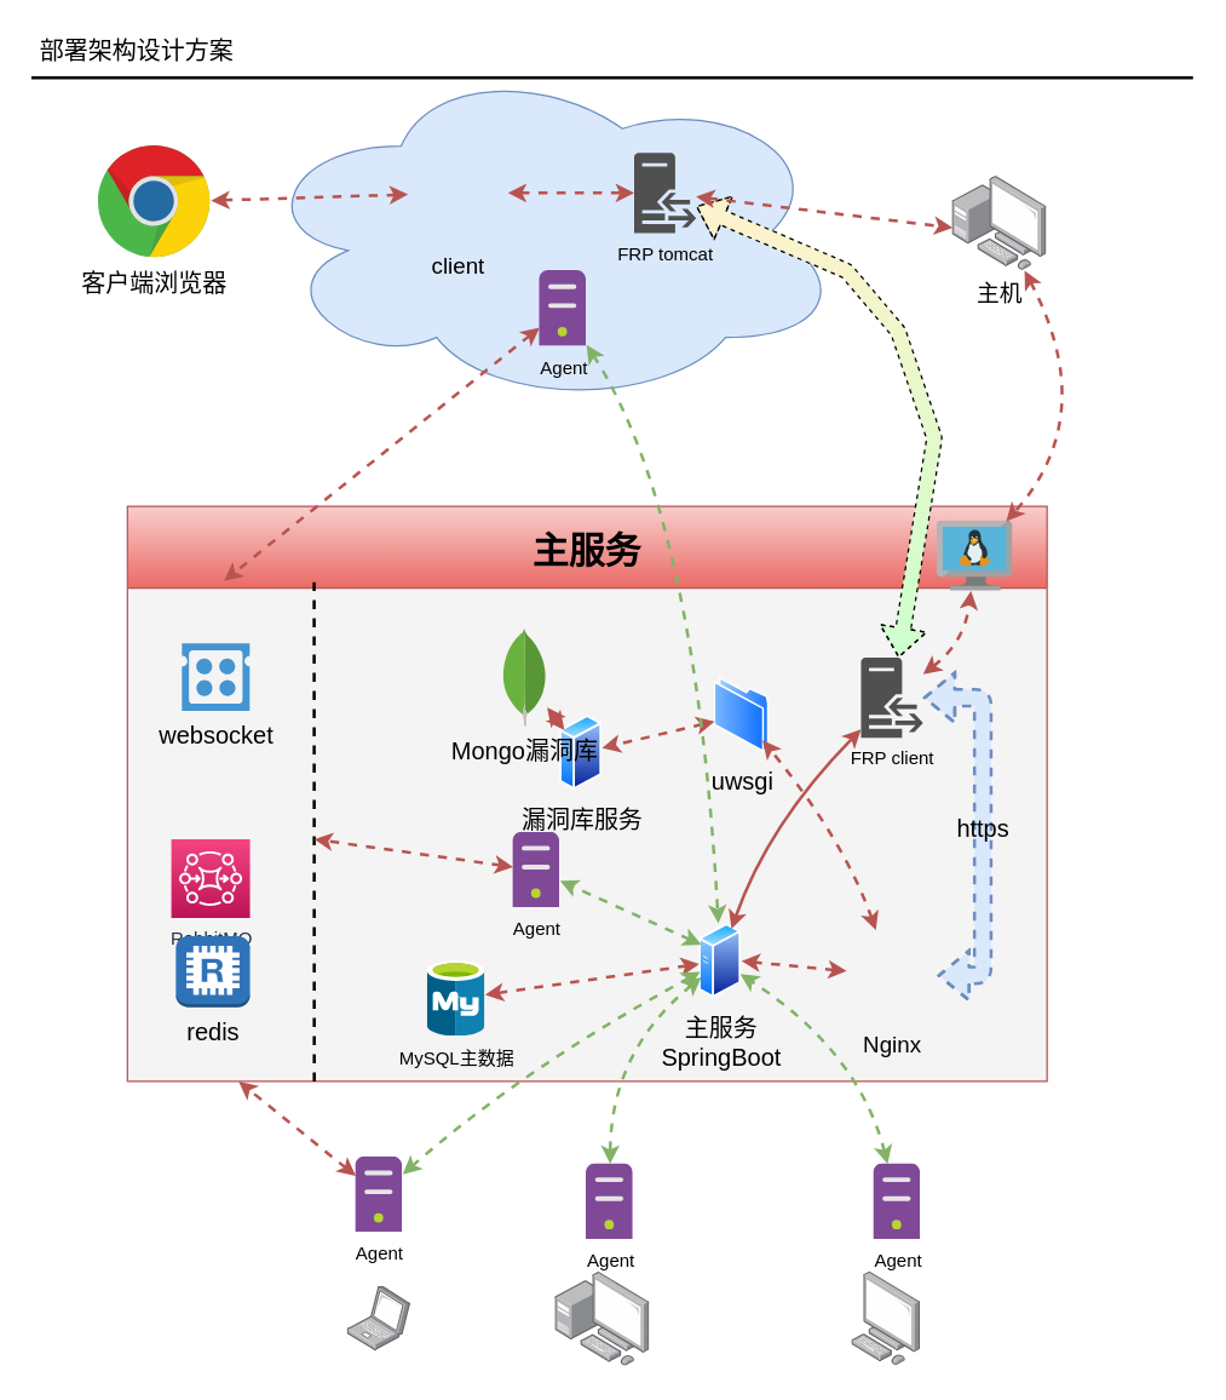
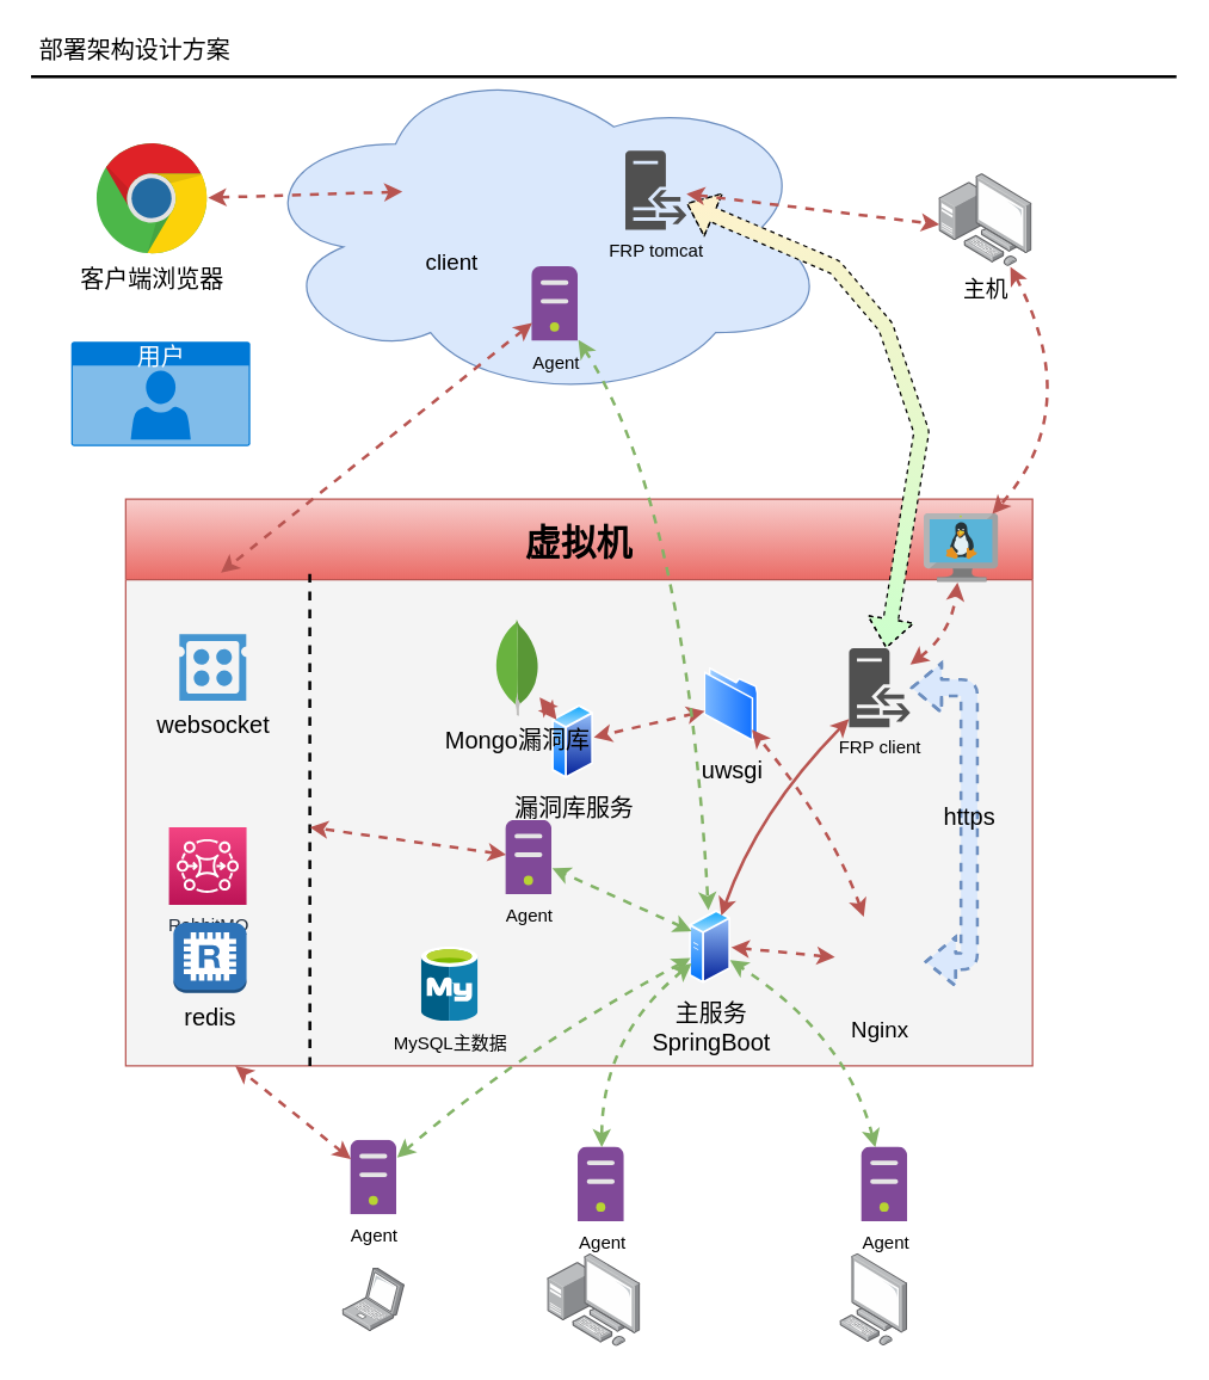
- <mxCell id="36" value="" style="endArrow=classic;startArrow=classic;html=1;dashed=1;fontSize=16;strokeWidth=2;fillColor=#f8cecc;strokeColor=#b85450;" parent="1" source="6" target="5" edge="1"><mxGeometry width="50" height="50" relative="1" as="geometry"><mxPoint x="148.8" y="142.044" as="sourcePoint" /><mxPoint x="279" y="138.02" as="targetPoint" /></mxGeometry></mxCell>
+ <mxCell id="30" value="用户" style="html=1;strokeColor=none;fillColor=#0079D6;labelPosition=center;verticalLabelPosition=middle;verticalAlign=top;align=center;fontSize=16;outlineConnect=0;spacingTop=-6;fontColor=#FFFFFF;shape=mxgraph.sitemap.user;" parent="1" vertex="1"><mxGeometry x="47" y="228.5" width="120" height="70" as="geometry" /></mxCell>
- <mxCell id="8" value="主服务" style="swimlane;fontSize=24;align=center;swimlaneFillColor=#f4f4f4;fillColor=#f8cecc;collapsible=0;startSize=54;strokeColor=#b85450;gradientColor=#ea6b66;fontFamily=仿宋;fontStyle=1" parent="1" vertex="1"><mxGeometry x="83.5" y="334" width="608" height="380" as="geometry" /></mxCell>
+ <mxCell id="8" value="虚拟机" style="swimlane;fontSize=24;align=center;swimlaneFillColor=#f4f4f4;fillColor=#f8cecc;collapsible=0;startSize=54;strokeColor=#b85450;gradientColor=#ea6b66;fontFamily=仿宋;fontStyle=1" parent="1" vertex="1"><mxGeometry x="83.5" y="334" width="608" height="380" as="geometry" /></mxCell>
- <mxCell id="24" value="" style="endArrow=classic;startArrow=classic;html=1;dashed=1;fontSize=16;strokeWidth=2;fillColor=#f8cecc;strokeColor=#b85450;" parent="8" source="13" target="17" edge="1"><mxGeometry width="50" height="50" relative="1" as="geometry"><mxPoint x="345" y="300" as="sourcePoint" /><mxPoint x="247" y="300" as="targetPoint" /></mxGeometry></mxCell>
